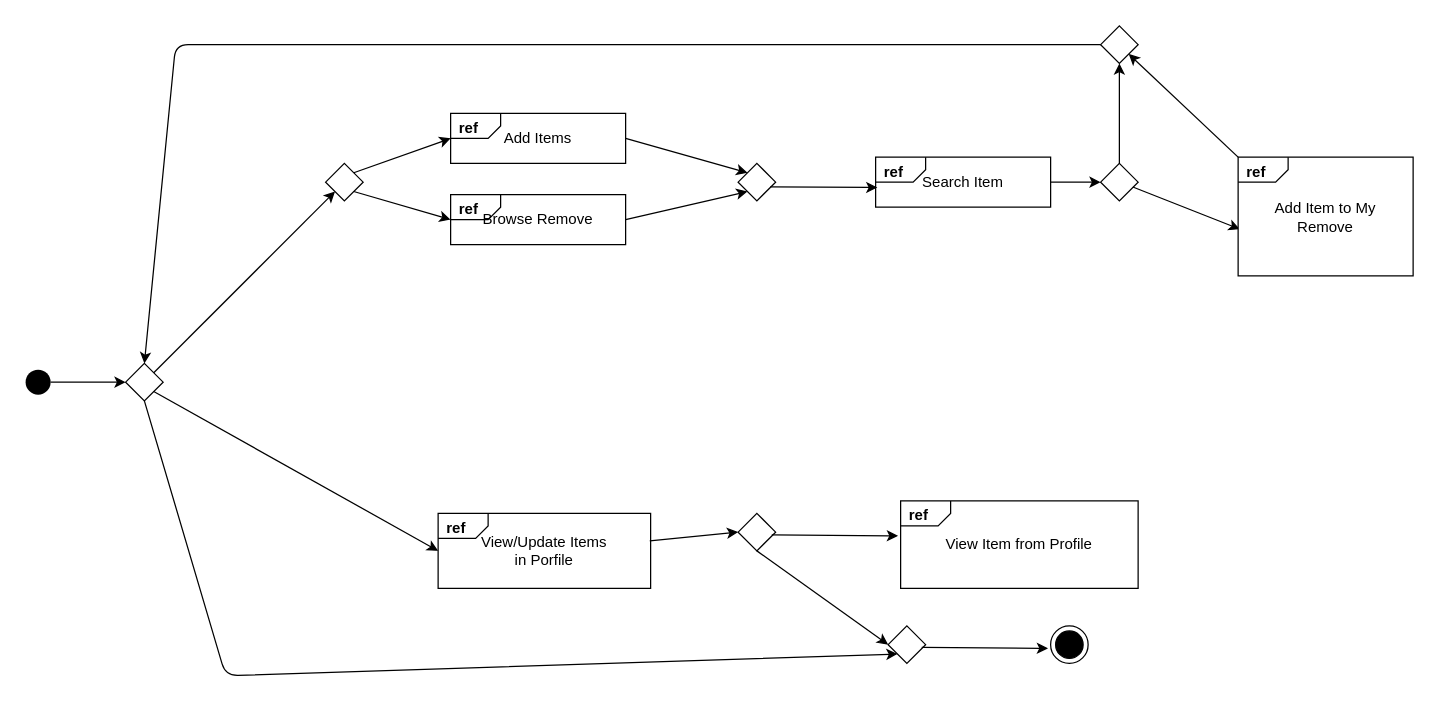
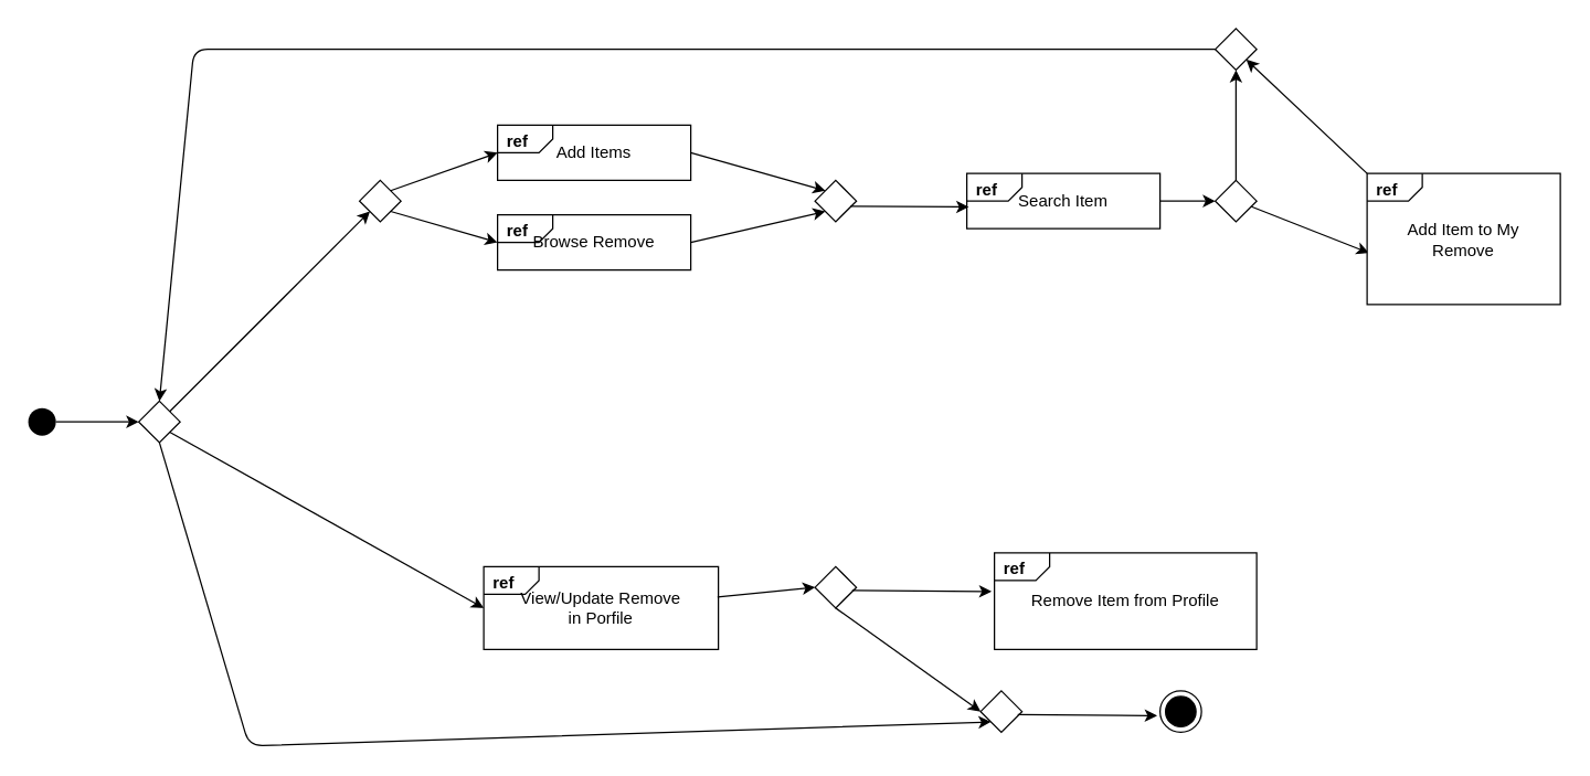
- <mxCell id="33" value="View Item from Profile" style="html=1;shape=mxgraph.sysml.package;labelX=40;whiteSpace=wrap;align=center;" vertex="1" parent="1"><mxGeometry x="720" y="400" width="190" height="70" as="geometry" /></mxCell>
+ <mxCell id="33" value="Remove Item from Profile" style="html=1;shape=mxgraph.sysml.package;labelX=40;whiteSpace=wrap;align=center;" vertex="1" parent="1"><mxGeometry x="720" y="400" width="190" height="70" as="geometry" /></mxCell>
- <mxCell id="14" value="View/Update Items&lt;br&gt;in Porfile" style="html=1;shape=mxgraph.sysml.package;labelX=40;whiteSpace=wrap;align=center;" vertex="1" parent="1"><mxGeometry x="350" y="410" width="170" height="60" as="geometry" /></mxCell>
+ <mxCell id="14" value="View/Update Remove&lt;br&gt;in Porfile" style="html=1;shape=mxgraph.sysml.package;labelX=40;whiteSpace=wrap;align=center;" vertex="1" parent="1"><mxGeometry x="350" y="410" width="170" height="60" as="geometry" /></mxCell>
